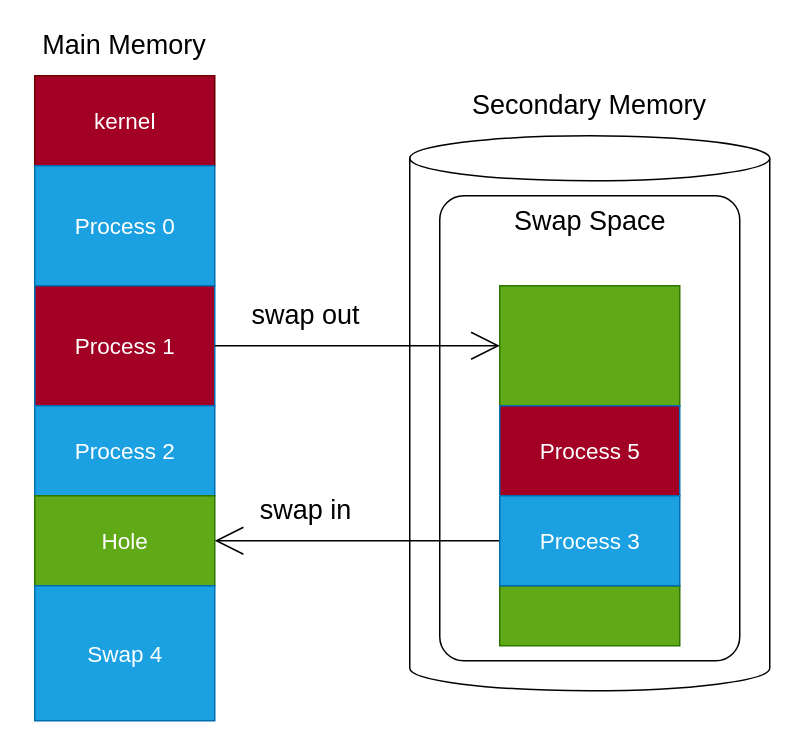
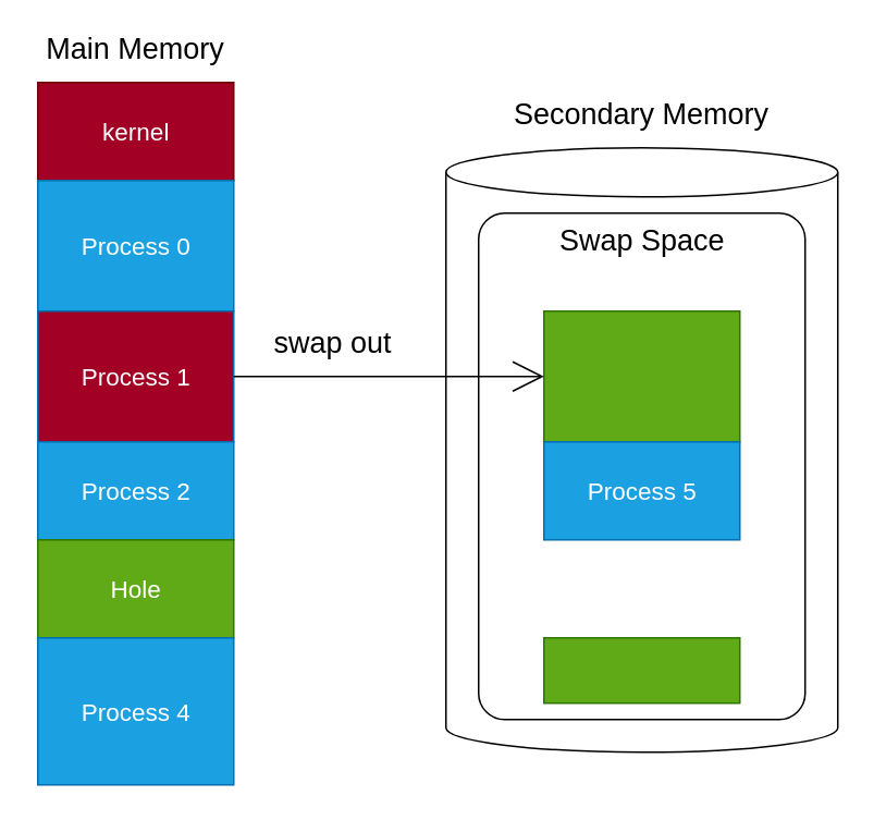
- <mxCell id="11" value="Process 5" style="rounded=0;whiteSpace=wrap;html=1;fillColor=#a20025;strokeColor=#006EAF;fontColor=#ffffff;fontSize=15;" vertex="1" parent="1"><mxGeometry x="332.5" y="270" width="120" height="60" as="geometry" /></mxCell>
+ <mxCell id="11" value="Process 5" style="rounded=0;whiteSpace=wrap;html=1;fillColor=#1ba1e2;strokeColor=#006EAF;fontColor=#ffffff;fontSize=15;" vertex="1" parent="1"><mxGeometry x="332.5" y="270" width="120" height="60" as="geometry" /></mxCell>
- <mxCell id="13" value="swap in" style="edgeStyle=none;html=1;exitX=0;exitY=0.5;exitDx=0;exitDy=0;entryX=1;entryY=0.5;entryDx=0;entryDy=0;fontSize=18;endArrow=open;endFill=0;endSize=17;" edge="1" parent="1" source="14" target="6"><mxGeometry x="0.368" y="-20" relative="1" as="geometry"><mxPoint as="offset" /></mxGeometry></mxCell>
- <mxCell id="14" value="Process 3" style="rounded=0;whiteSpace=wrap;html=1;fillColor=#1ba1e2;strokeColor=#006EAF;fontColor=#ffffff;fontSize=15;" vertex="1" parent="1"><mxGeometry x="332.5" y="330" width="120" height="60" as="geometry" /></mxCell>
- <mxCell id="7" value="Swap 4" style="rounded=0;whiteSpace=wrap;html=1;fillColor=#1ba1e2;strokeColor=#006EAF;fontColor=#ffffff;fontSize=15;" vertex="1" parent="1"><mxGeometry x="22.5" y="390" width="120" height="90" as="geometry" /></mxCell>
+ <mxCell id="7" value="Process 4" style="rounded=0;whiteSpace=wrap;html=1;fillColor=#1ba1e2;strokeColor=#006EAF;fontColor=#ffffff;fontSize=15;" vertex="1" parent="1"><mxGeometry x="22.5" y="390" width="120" height="90" as="geometry" /></mxCell>
